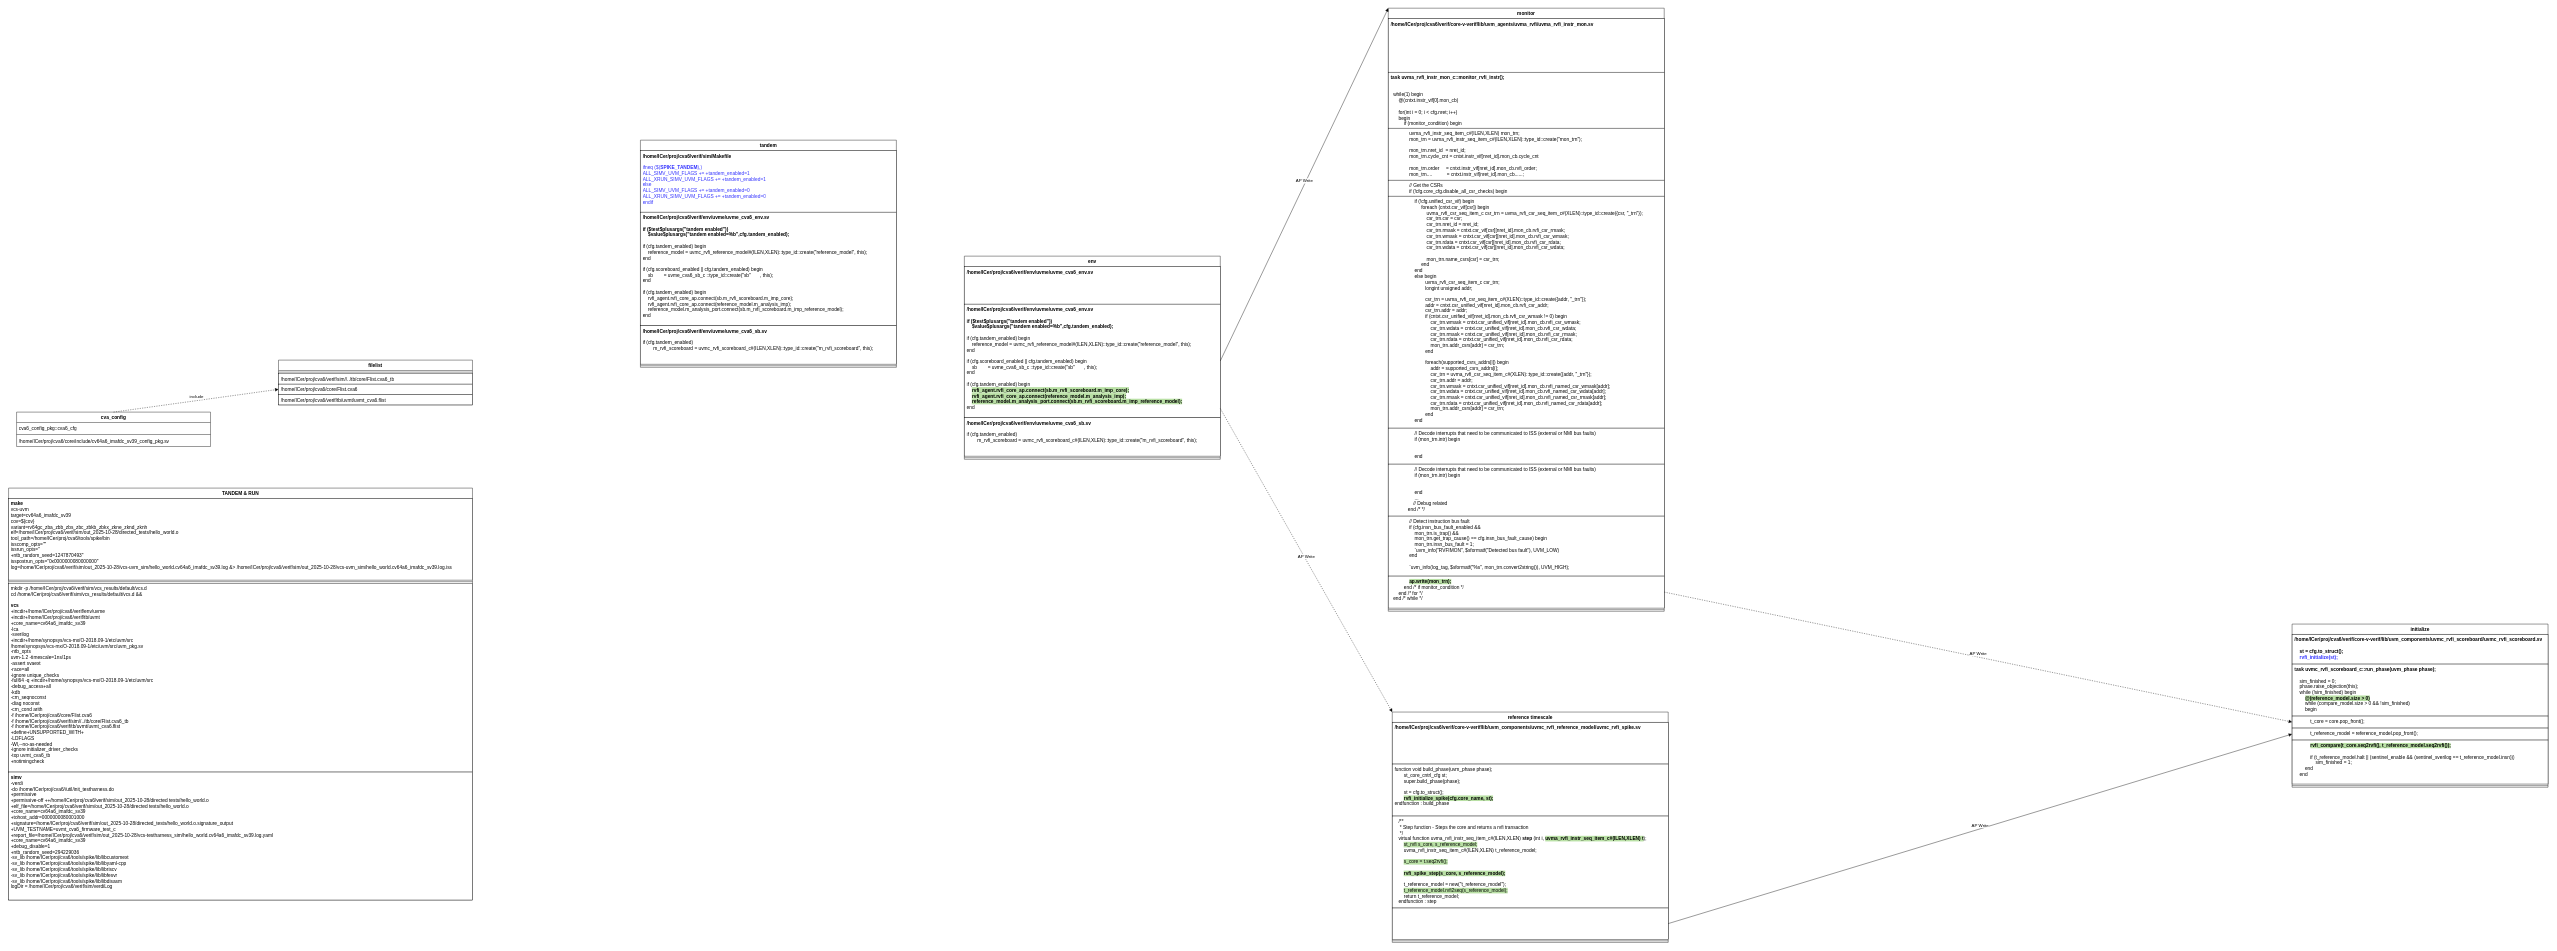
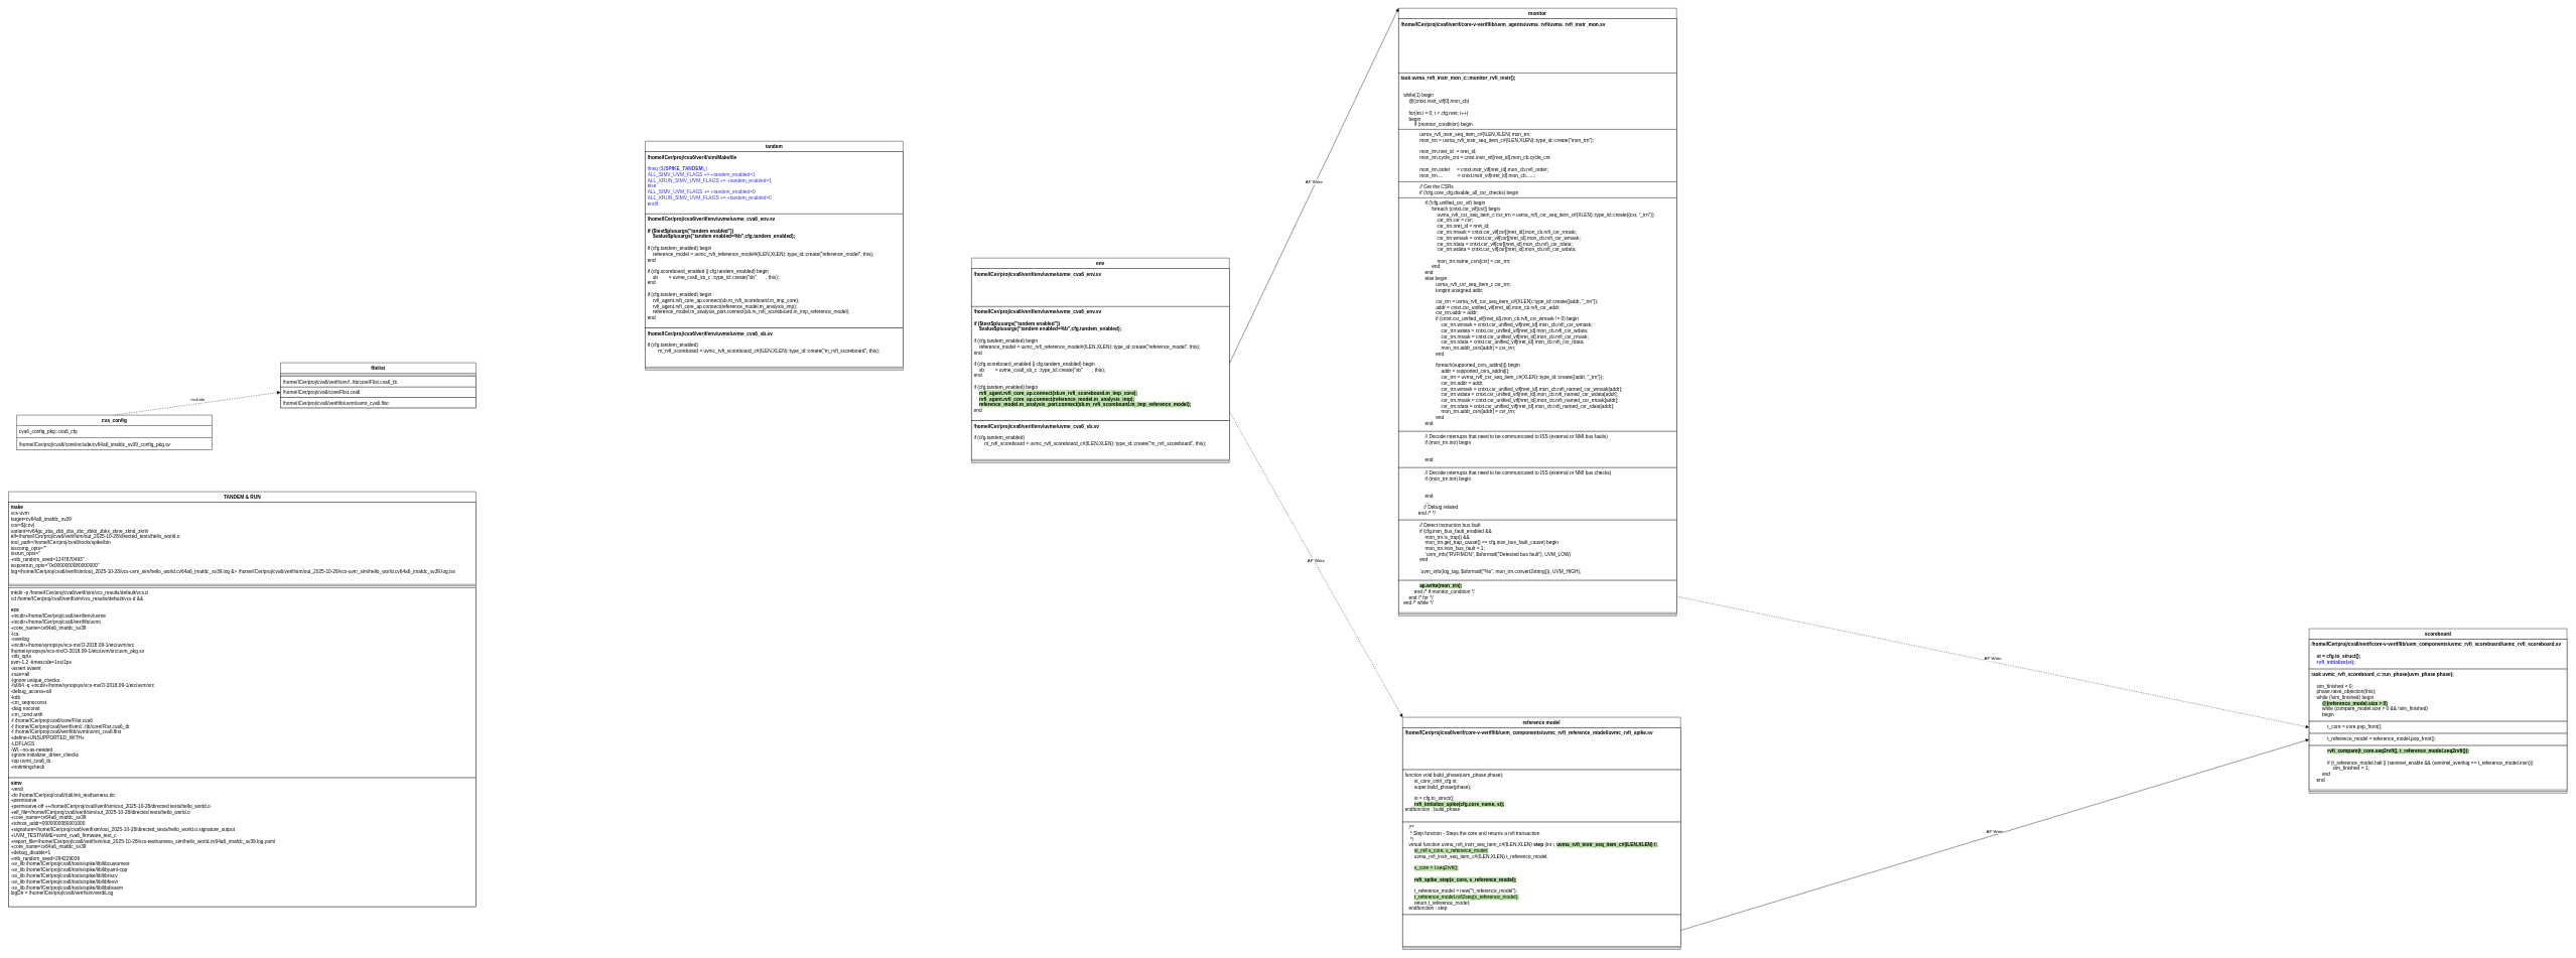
- <mxCell id="47" value="&lt;div style=&quot;&quot;&gt;&lt;div&gt;&amp;nbsp; &amp;nbsp; &amp;nbsp; &amp;nbsp; &amp;nbsp; &amp;nbsp; &amp;nbsp; &amp;nbsp; &amp;nbsp; // Decode interrupts that need to be communicated to ISS (external or NMI bus faults)&lt;/div&gt;&lt;div&gt;&amp;nbsp; &amp;nbsp; &amp;nbsp; &amp;nbsp; &amp;nbsp; &amp;nbsp; &amp;nbsp; &amp;nbsp; &amp;nbsp; if (mon_trn.intr) begin&lt;/div&gt;&lt;div&gt;&lt;br&gt;&lt;/div&gt;&lt;div&gt;&lt;br&gt;&lt;/div&gt;&lt;div&gt;&amp;nbsp; &amp;nbsp; &amp;nbsp; &amp;nbsp; &amp;nbsp; &amp;nbsp; &amp;nbsp; &amp;nbsp; &amp;nbsp; end&lt;/div&gt;&lt;div&gt;&amp;nbsp; &amp;nbsp; &amp;nbsp; &amp;nbsp; &amp;nbsp; &amp;nbsp; &amp;nbsp; &amp;nbsp; &amp;nbsp; ...&lt;/div&gt;&lt;div&gt;&amp;nbsp; &amp;nbsp; &amp;nbsp; &amp;nbsp; &amp;nbsp; &amp;nbsp; &amp;nbsp; &amp;nbsp; &amp;nbsp;// Debug related&lt;/div&gt;&lt;div&gt;&amp;nbsp; &amp;nbsp; &amp;nbsp; &amp;nbsp; &amp;nbsp; &amp;nbsp; &amp;nbsp;end /* */&lt;/div&gt;&lt;/div&gt;" style="text;strokeColor=default;fillColor=default;align=left;verticalAlign=top;spacingLeft=4;spacingRight=4;overflow=hidden;rotatable=0;points=[[0,0.5],[1,0.5]];portConstraint=eastwest;whiteSpace=wrap;html=1;" vertex="1" parent="40"><mxGeometry y="1140" width="690" height="130" as="geometry" /></mxCell>
+ <mxCell id="47" value="&lt;div style=&quot;&quot;&gt;&lt;div&gt;&amp;nbsp; &amp;nbsp; &amp;nbsp; &amp;nbsp; &amp;nbsp; &amp;nbsp; &amp;nbsp; &amp;nbsp; &amp;nbsp; // Decode interrupts that need to be communicated to ISS (external or NMI bus checks)&lt;/div&gt;&lt;div&gt;&amp;nbsp; &amp;nbsp; &amp;nbsp; &amp;nbsp; &amp;nbsp; &amp;nbsp; &amp;nbsp; &amp;nbsp; &amp;nbsp; if (mon_trn.intr) begin&lt;/div&gt;&lt;div&gt;&lt;br&gt;&lt;/div&gt;&lt;div&gt;&lt;br&gt;&lt;/div&gt;&lt;div&gt;&amp;nbsp; &amp;nbsp; &amp;nbsp; &amp;nbsp; &amp;nbsp; &amp;nbsp; &amp;nbsp; &amp;nbsp; &amp;nbsp; end&lt;/div&gt;&lt;div&gt;&amp;nbsp; &amp;nbsp; &amp;nbsp; &amp;nbsp; &amp;nbsp; &amp;nbsp; &amp;nbsp; &amp;nbsp; &amp;nbsp; ...&lt;/div&gt;&lt;div&gt;&amp;nbsp; &amp;nbsp; &amp;nbsp; &amp;nbsp; &amp;nbsp; &amp;nbsp; &amp;nbsp; &amp;nbsp; &amp;nbsp;// Debug related&lt;/div&gt;&lt;div&gt;&amp;nbsp; &amp;nbsp; &amp;nbsp; &amp;nbsp; &amp;nbsp; &amp;nbsp; &amp;nbsp;end /* */&lt;/div&gt;&lt;/div&gt;" style="text;strokeColor=default;fillColor=default;align=left;verticalAlign=top;spacingLeft=4;spacingRight=4;overflow=hidden;rotatable=0;points=[[0,0.5],[1,0.5]];portConstraint=eastwest;whiteSpace=wrap;html=1;" vertex="1" parent="40"><mxGeometry y="1140" width="690" height="130" as="geometry" /></mxCell>
- <mxCell id="22" value="initialize" style="swimlane;fontStyle=1;align=center;verticalAlign=top;childLayout=stackLayout;horizontal=1;startSize=26;horizontalStack=0;resizeParent=1;resizeParentMax=0;resizeLast=0;collapsible=1;marginBottom=0;whiteSpace=wrap;html=1;" vertex="1" parent="1"><mxGeometry x="5730" y="1560" width="640" height="408" as="geometry" /></mxCell>
+ <mxCell id="22" value="scoreboard" style="swimlane;fontStyle=1;align=center;verticalAlign=top;childLayout=stackLayout;horizontal=1;startSize=26;horizontalStack=0;resizeParent=1;resizeParentMax=0;resizeLast=0;collapsible=1;marginBottom=0;whiteSpace=wrap;html=1;" vertex="1" parent="1"><mxGeometry x="5730" y="1560" width="640" height="408" as="geometry" /></mxCell>
- <mxCell id="29" value="reference timescale" style="swimlane;fontStyle=1;align=center;verticalAlign=top;childLayout=stackLayout;horizontal=1;startSize=26;horizontalStack=0;resizeParent=1;resizeParentMax=0;resizeLast=0;collapsible=1;marginBottom=0;whiteSpace=wrap;html=1;" vertex="1" parent="1"><mxGeometry x="3480" y="1780" width="690" height="576" as="geometry" /></mxCell>
+ <mxCell id="29" value="reference model" style="swimlane;fontStyle=1;align=center;verticalAlign=top;childLayout=stackLayout;horizontal=1;startSize=26;horizontalStack=0;resizeParent=1;resizeParentMax=0;resizeLast=0;collapsible=1;marginBottom=0;whiteSpace=wrap;html=1;" vertex="1" parent="1"><mxGeometry x="3480" y="1780" width="690" height="576" as="geometry" /></mxCell>
